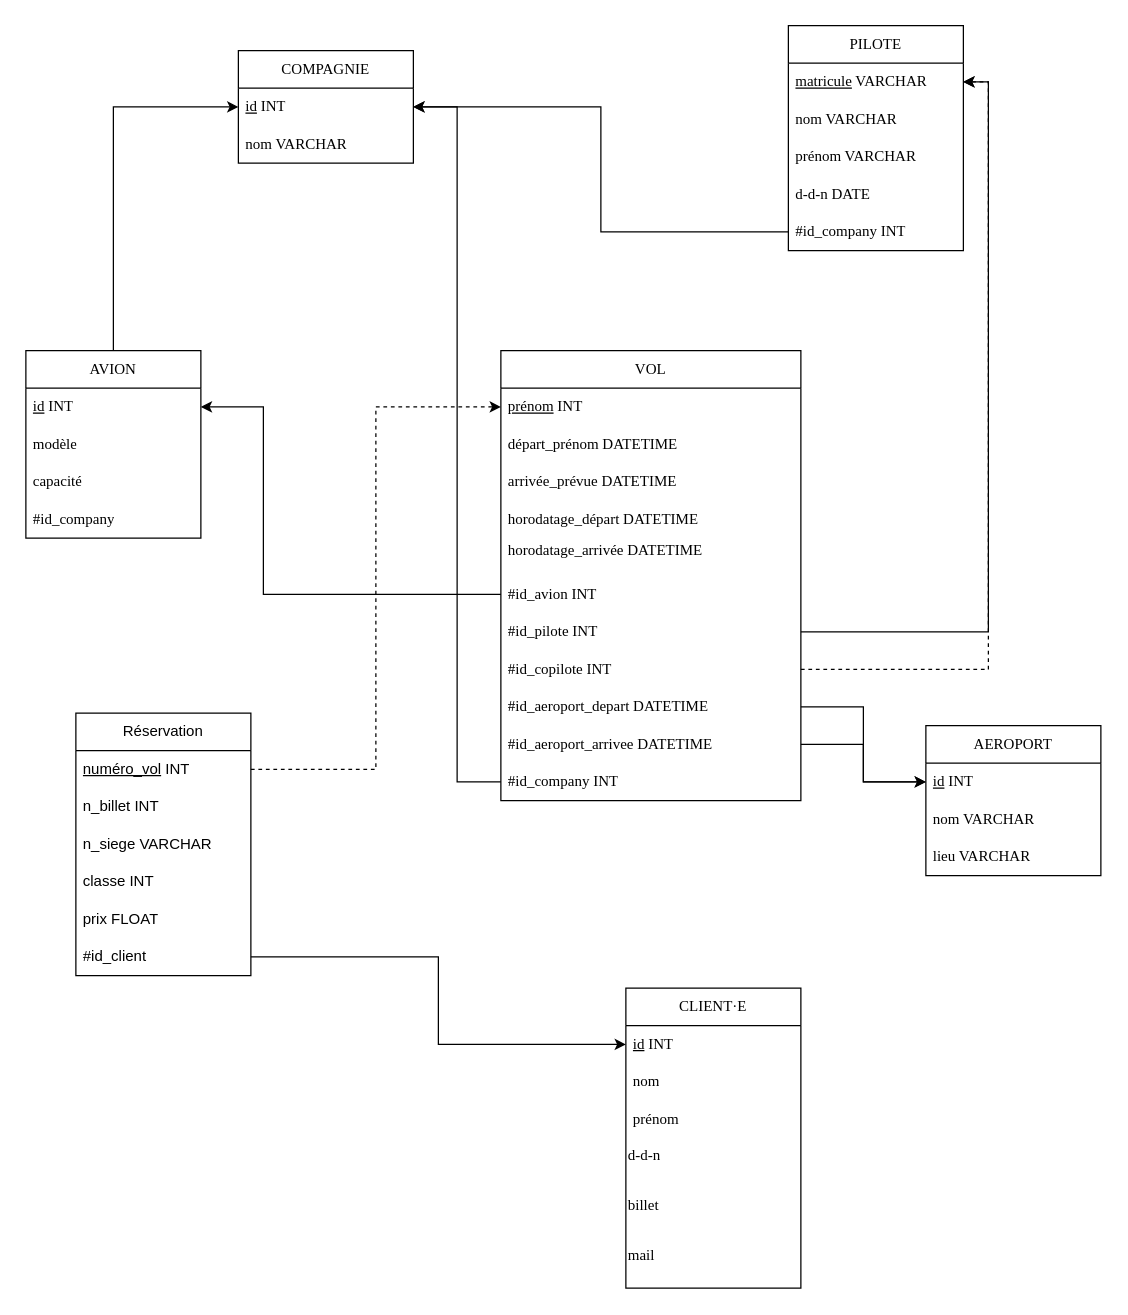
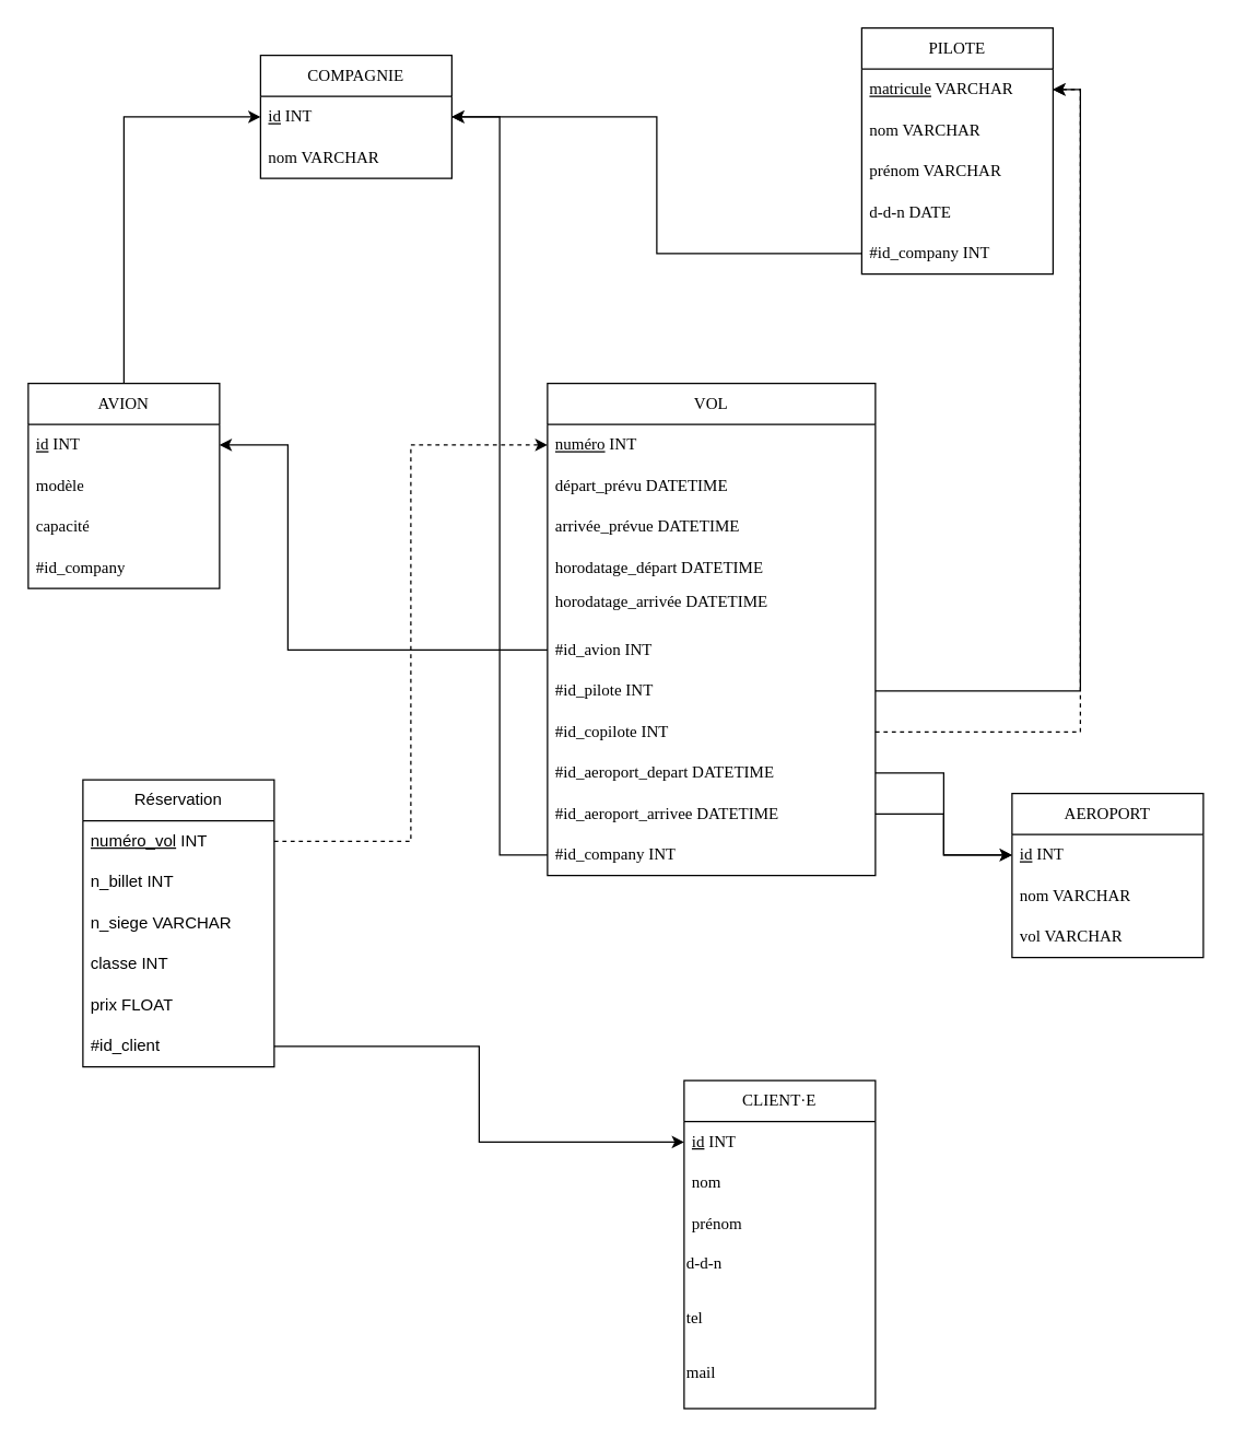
- <mxCell id="3" value="&lt;span style=&quot;font-family: Verdana; text-wrap: nowrap;&quot;&gt;&lt;u&gt;prénom&lt;/u&gt; INT&lt;/span&gt;" style="text;strokeColor=none;fillColor=none;align=left;verticalAlign=middle;spacingLeft=4;spacingRight=4;overflow=hidden;points=[[0,0.5],[1,0.5]];portConstraint=eastwest;rotatable=0;whiteSpace=wrap;html=1;" vertex="1" parent="2"><mxGeometry y="30" width="240" height="30" as="geometry" /></mxCell>
+ <mxCell id="3" value="&lt;span style=&quot;font-family: Verdana; text-wrap: nowrap;&quot;&gt;&lt;u&gt;numéro&lt;/u&gt; INT&lt;/span&gt;" style="text;strokeColor=none;fillColor=none;align=left;verticalAlign=middle;spacingLeft=4;spacingRight=4;overflow=hidden;points=[[0,0.5],[1,0.5]];portConstraint=eastwest;rotatable=0;whiteSpace=wrap;html=1;" vertex="1" parent="2"><mxGeometry y="30" width="240" height="30" as="geometry" /></mxCell>
- <mxCell id="4" value="&lt;span style=&quot;font-family: Verdana; text-wrap: nowrap;&quot;&gt;départ_prénom DATETIME&lt;/span&gt;" style="text;strokeColor=none;fillColor=none;align=left;verticalAlign=middle;spacingLeft=4;spacingRight=4;overflow=hidden;points=[[0,0.5],[1,0.5]];portConstraint=eastwest;rotatable=0;whiteSpace=wrap;html=1;" vertex="1" parent="2"><mxGeometry y="60" width="240" height="30" as="geometry" /></mxCell>
+ <mxCell id="4" value="&lt;span style=&quot;font-family: Verdana; text-wrap: nowrap;&quot;&gt;départ_prévu DATETIME&lt;/span&gt;" style="text;strokeColor=none;fillColor=none;align=left;verticalAlign=middle;spacingLeft=4;spacingRight=4;overflow=hidden;points=[[0,0.5],[1,0.5]];portConstraint=eastwest;rotatable=0;whiteSpace=wrap;html=1;" vertex="1" parent="2"><mxGeometry y="60" width="240" height="30" as="geometry" /></mxCell>
- <mxCell id="39" value="&lt;span style=&quot;font-family: Verdana; text-wrap: nowrap;&quot;&gt;lieu VARCHAR&lt;/span&gt;" style="text;strokeColor=none;fillColor=none;align=left;verticalAlign=middle;spacingLeft=4;spacingRight=4;overflow=hidden;points=[[0,0.5],[1,0.5]];portConstraint=eastwest;rotatable=0;whiteSpace=wrap;html=1;" vertex="1" parent="36"><mxGeometry y="90" width="140" height="30" as="geometry" /></mxCell>
+ <mxCell id="39" value="&lt;span style=&quot;font-family: Verdana; text-wrap: nowrap;&quot;&gt;vol VARCHAR&lt;/span&gt;" style="text;strokeColor=none;fillColor=none;align=left;verticalAlign=middle;spacingLeft=4;spacingRight=4;overflow=hidden;points=[[0,0.5],[1,0.5]];portConstraint=eastwest;rotatable=0;whiteSpace=wrap;html=1;" vertex="1" parent="36"><mxGeometry y="90" width="140" height="30" as="geometry" /></mxCell>
- <mxCell id="34" value="&lt;span style=&quot;font-family: Verdana; text-wrap: nowrap;&quot;&gt;billet&lt;/span&gt;" style="text;whiteSpace=wrap;html=1;" vertex="1" parent="29"><mxGeometry y="160" width="140" height="40" as="geometry" /></mxCell>
+ <mxCell id="34" value="&lt;span style=&quot;font-family: Verdana; text-wrap: nowrap;&quot;&gt;tel&lt;/span&gt;" style="text;whiteSpace=wrap;html=1;" vertex="1" parent="29"><mxGeometry y="160" width="140" height="40" as="geometry" /></mxCell>
